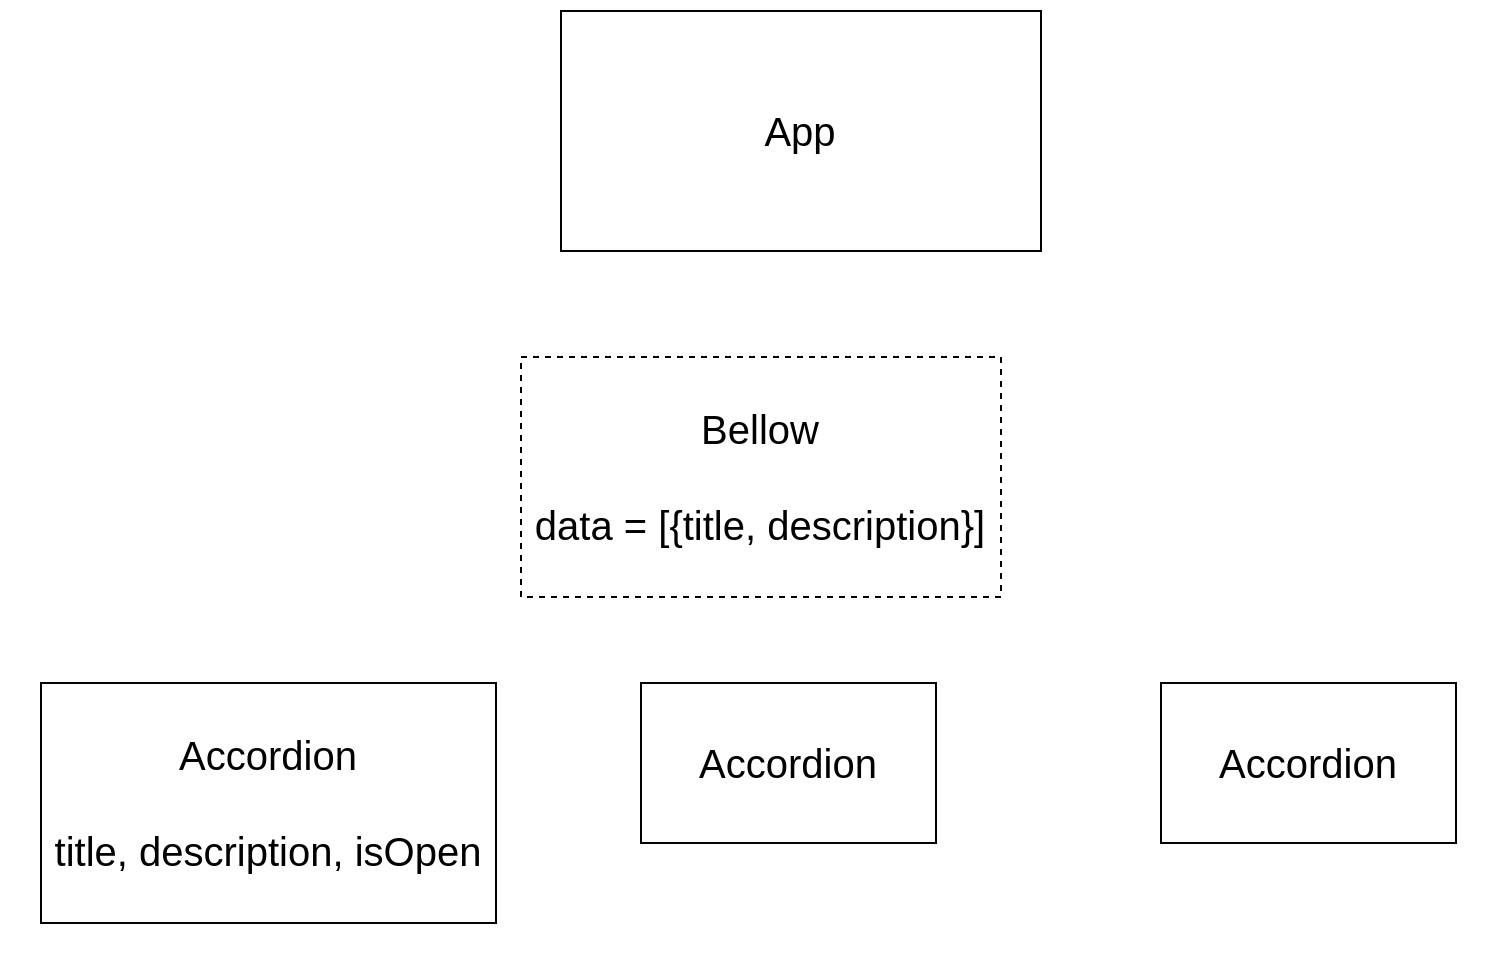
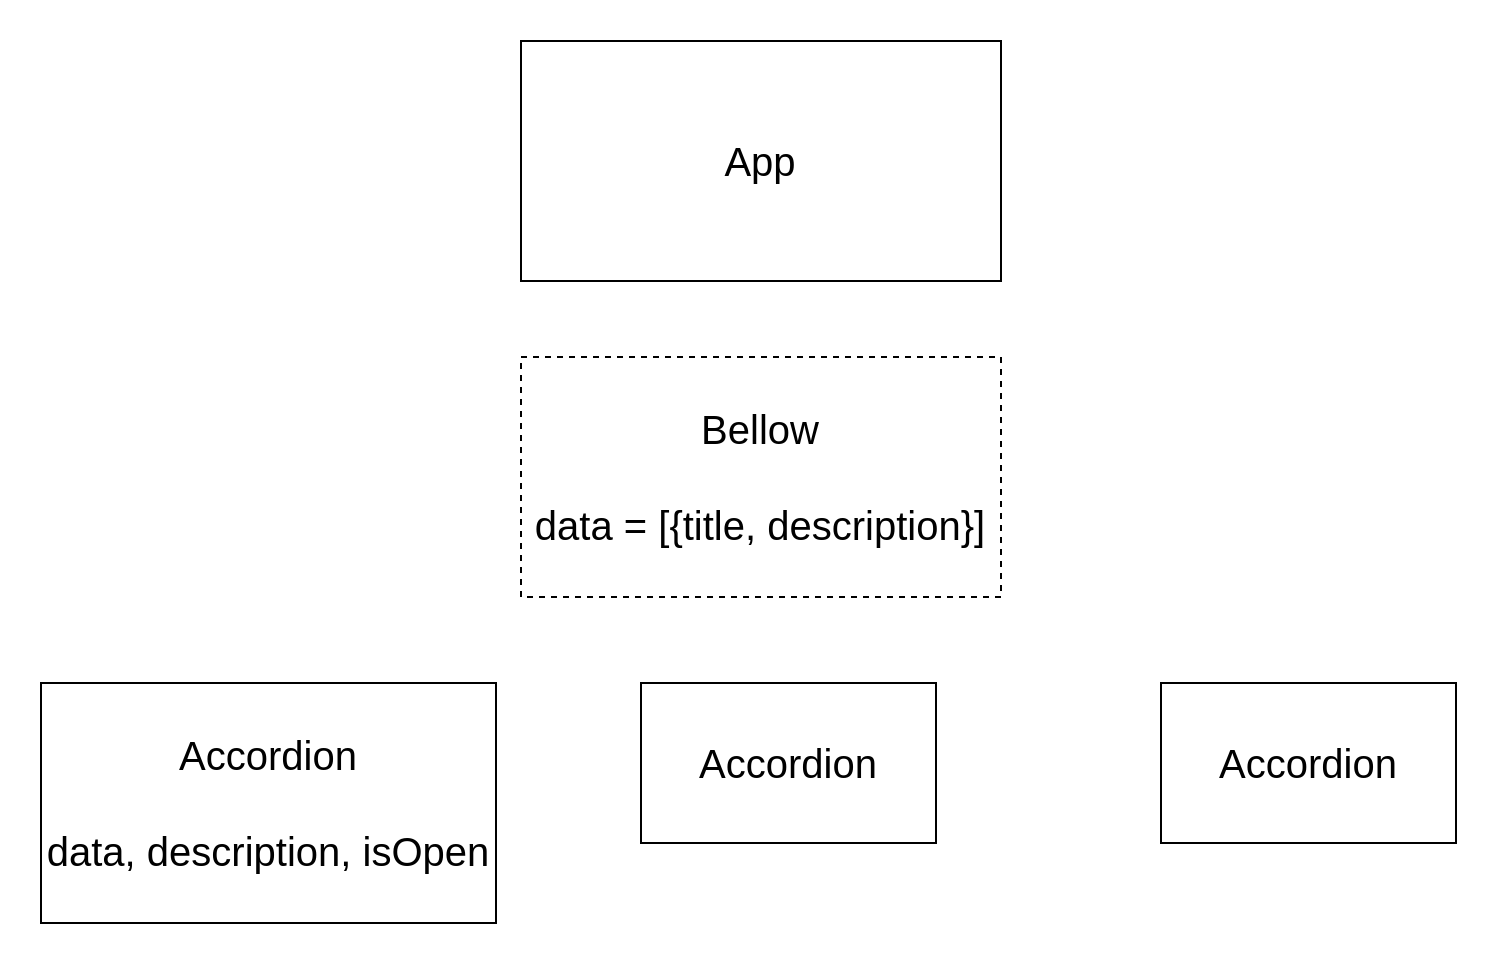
- <mxCell id="2" value="&lt;font style=&quot;font-size: 20px;&quot;&gt;App&lt;/font&gt;" style="rounded=0;whiteSpace=wrap;html=1;" parent="1" vertex="1"><mxGeometry x="280" y="5" width="240" height="120" as="geometry" /></mxCell>
+ <mxCell id="2" value="&lt;font style=&quot;font-size: 20px;&quot;&gt;App&lt;/font&gt;" style="rounded=0;whiteSpace=wrap;html=1;" parent="1" vertex="1"><mxGeometry x="260" y="20" width="240" height="120" as="geometry" /></mxCell>
- <mxCell id="3" value="&lt;font style=&quot;font-size: 20px;&quot;&gt;Accordion&lt;br&gt;&lt;br&gt;title, description, isOpen&lt;br&gt;&lt;/font&gt;" style="rounded=0;whiteSpace=wrap;html=1;" parent="1" vertex="1"><mxGeometry x="20" y="341" width="227.5" height="120" as="geometry" /></mxCell>
+ <mxCell id="3" value="&lt;font style=&quot;font-size: 20px;&quot;&gt;Accordion&lt;br&gt;&lt;br&gt;data, description, isOpen&lt;br&gt;&lt;/font&gt;" style="rounded=0;whiteSpace=wrap;html=1;" parent="1" vertex="1"><mxGeometry x="20" y="341" width="227.5" height="120" as="geometry" /></mxCell>
